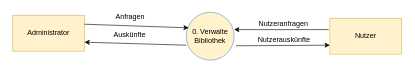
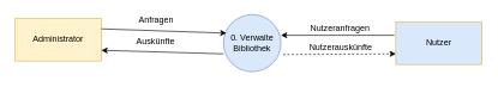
- <mxCell id="2" value="&lt;div&gt;0. Verwalte&lt;/div&gt;&lt;div&gt;Bibliothek&lt;br&gt;&lt;/div&gt;" style="ellipse;whiteSpace=wrap;html=1;aspect=fixed;fillColor=#fff2cc;strokeColor=#6c8ebf;" parent="1" vertex="1"><mxGeometry x="310" y="20" width="80" height="80" as="geometry" /></mxCell>
+ <mxCell id="2" value="&lt;div&gt;0. Verwalte&lt;/div&gt;&lt;div&gt;Bibliothek&lt;br&gt;&lt;/div&gt;" style="ellipse;whiteSpace=wrap;html=1;aspect=fixed;fillColor=#dae8fc;strokeColor=#6c8ebf;" parent="1" vertex="1"><mxGeometry x="310" y="20" width="80" height="80" as="geometry" /></mxCell>
- <mxCell id="4" value="Nutzer" style="rounded=0;whiteSpace=wrap;html=1;fillColor=#fff2cc;strokeColor=#d6b656;" parent="1" vertex="1"><mxGeometry x="550" y="30" width="120" height="60" as="geometry" /></mxCell>
+ <mxCell id="4" value="Nutzer" style="rounded=0;whiteSpace=wrap;html=1;fillColor=#dae8fc;strokeColor=#d6b656;" parent="1" vertex="1"><mxGeometry x="550" y="30" width="120" height="60" as="geometry" /></mxCell>
- <mxCell id="9" value="" style="endArrow=classic;html=1;entryX=0;entryY=0.75;entryDx=0;entryDy=0;exitX=1.038;exitY=0.7;exitDx=0;exitDy=0;exitPerimeter=0;" parent="1" source="2" target="4" edge="1"><mxGeometry width="50" height="50" relative="1" as="geometry"><mxPoint x="30" y="170" as="sourcePoint" /><mxPoint x="460" y="120" as="targetPoint" /></mxGeometry></mxCell>
+ <mxCell id="9" value="" style="endArrow=classic;html=1;entryX=0;entryY=0.75;entryDx=0;entryDy=0;exitX=1.038;exitY=0.7;exitDx=0;exitDy=0;exitPerimeter=0;dashed=1;" parent="1" source="2" target="4" edge="1"><mxGeometry width="50" height="50" relative="1" as="geometry"><mxPoint x="30" y="170" as="sourcePoint" /><mxPoint x="460" y="120" as="targetPoint" /></mxGeometry></mxCell>
